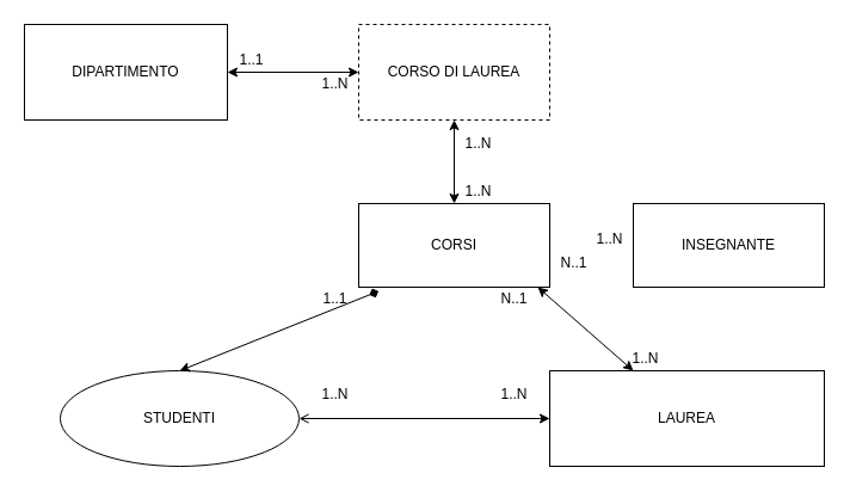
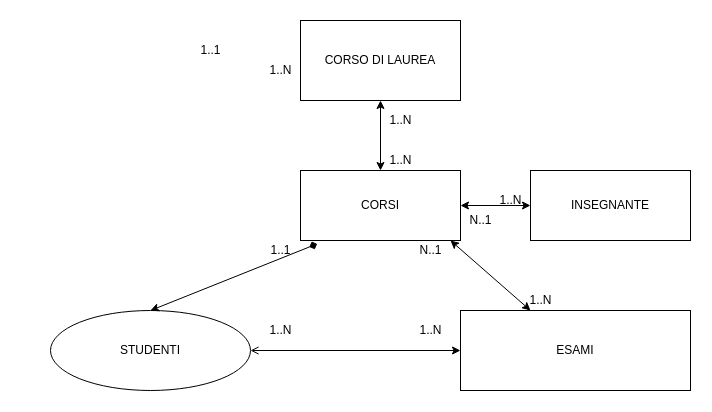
- <mxCell id="2" value="DIPARTIMENTO" style="rounded=0;whiteSpace=wrap;html=1;" vertex="1" parent="1"><mxGeometry x="20" y="20" width="170" height="80" as="geometry" /></mxCell>
- <mxCell id="5" value="" style="endArrow=classic;startArrow=classic;html=1;rounded=0;entryX=1;entryY=0.5;entryDx=0;entryDy=0;exitX=0;exitY=0.5;exitDx=0;exitDy=0;" edge="1" parent="1" source="3" target="2"><mxGeometry width="50" height="50" relative="1" as="geometry"><mxPoint x="370" y="270" as="sourcePoint" /><mxPoint x="230" y="100" as="targetPoint" /></mxGeometry></mxCell>
- <mxCell id="3" value="CORSO DI LAUREA" style="rounded=0;whiteSpace=wrap;html=1;dashed=1;" vertex="1" parent="1"><mxGeometry x="300" y="20" width="160" height="80" as="geometry" /></mxCell>
+ <mxCell id="3" value="CORSO DI LAUREA" style="rounded=0;whiteSpace=wrap;html=1;" vertex="1" parent="1"><mxGeometry x="300" y="20" width="160" height="80" as="geometry" /></mxCell>
+ <mxCell id="12" value="" style="endArrow=classic;startArrow=classic;html=1;rounded=0;entryX=0;entryY=0.5;entryDx=0;entryDy=0;" edge="1" parent="1" source="4" target="11"><mxGeometry width="50" height="50" relative="1" as="geometry"><mxPoint x="370" y="270" as="sourcePoint" /><mxPoint x="420" y="220" as="targetPoint" /></mxGeometry></mxCell>
- <mxCell id="16" value="LAUREA" style="rounded=0;whiteSpace=wrap;html=1;" vertex="1" parent="1"><mxGeometry x="460" y="310" width="230" height="80" as="geometry" /></mxCell>
+ <mxCell id="16" value="ESAMI" style="rounded=0;whiteSpace=wrap;html=1;" vertex="1" parent="1"><mxGeometry x="460" y="310" width="230" height="80" as="geometry" /></mxCell>
